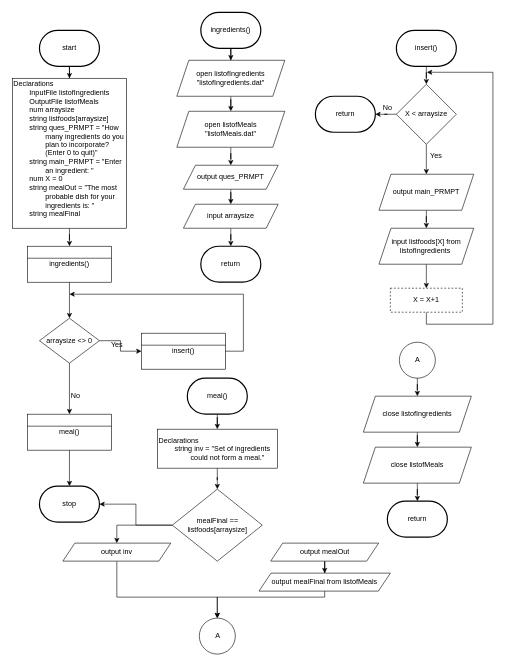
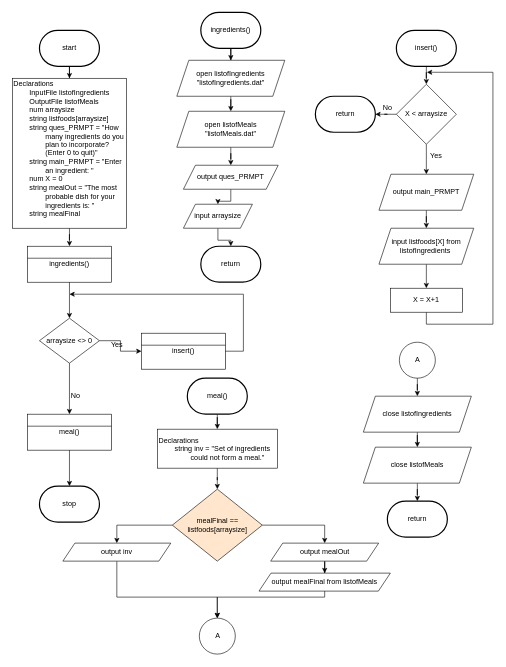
- <mxCell id="15" value="input arraysize" style="shape=parallelogram;perimeter=parallelogramPerimeter;whiteSpace=wrap;html=1;fixedSize=1;" vertex="1" parent="1"><mxGeometry x="305" y="340" width="158" height="40" as="geometry" /></mxCell>
+ <mxCell id="15" value="input arraysize" style="shape=parallelogram;perimeter=parallelogramPerimeter;whiteSpace=wrap;html=1;fixedSize=1;" vertex="1" parent="1"><mxGeometry x="305" y="340" width="115" height="40" as="geometry" /></mxCell>
- <mxCell id="33" value="X = X+1" style="rounded=0;whiteSpace=wrap;html=1;dashed=1;" vertex="1" parent="1"><mxGeometry x="650" y="480" width="120" height="40" as="geometry" /></mxCell>
+ <mxCell id="33" value="X = X+1" style="rounded=0;whiteSpace=wrap;html=1;" vertex="1" parent="1"><mxGeometry x="650" y="480" width="120" height="40" as="geometry" /></mxCell>
- <mxCell id="66" style="edgeStyle=orthogonalEdgeStyle;rounded=0;orthogonalLoop=1;jettySize=auto;html=1;" edge="1" parent="1" source="68" target="11"><mxGeometry relative="1" as="geometry" /></mxCell>
+ <mxCell id="66" style="edgeStyle=orthogonalEdgeStyle;rounded=0;orthogonalLoop=1;jettySize=auto;html=1;entryX=0.5;entryY=0;entryDx=0;entryDy=0;" edge="1" parent="1" source="68" target="63"><mxGeometry relative="1" as="geometry" /></mxCell>
- <mxCell id="68" value="mealFinal == listfoods[arraysize]" style="rhombus;whiteSpace=wrap;html=1;" vertex="1" parent="1"><mxGeometry x="286.5" y="815" width="150" height="120" as="geometry" /></mxCell>
+ <mxCell id="68" value="mealFinal == listfoods[arraysize]" style="rhombus;whiteSpace=wrap;html=1;fillColor=#ffe6cc;" vertex="1" parent="1"><mxGeometry x="286.5" y="815" width="150" height="120" as="geometry" /></mxCell>
